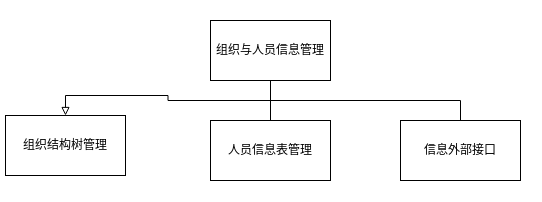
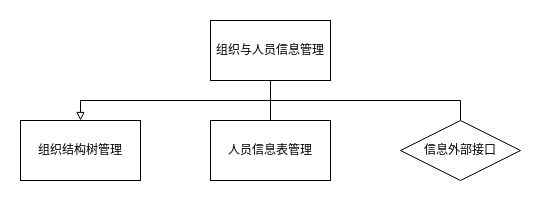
- <mxCell id="6" value="组织结构树管理" style="rounded=0;whiteSpace=wrap;html=1;" vertex="1" parent="1"><mxGeometry x="5" y="115" width="120" height="60" as="geometry" /></mxCell>
+ <mxCell id="6" value="组织结构树管理" style="rounded=0;whiteSpace=wrap;html=1;" vertex="1" parent="1"><mxGeometry x="20" y="120" width="120" height="60" as="geometry" /></mxCell>
- <mxCell id="8" value="信息外部接口" style="rounded=0;whiteSpace=wrap;html=1;" vertex="1" parent="1"><mxGeometry x="400" y="120" width="120" height="60" as="geometry" /></mxCell>
+ <mxCell id="8" value="信息外部接口" style="rhombus;whiteSpace=wrap;html=1;" vertex="1" parent="1"><mxGeometry x="400" y="120" width="120" height="60" as="geometry" /></mxCell>
